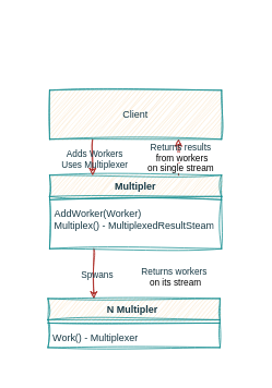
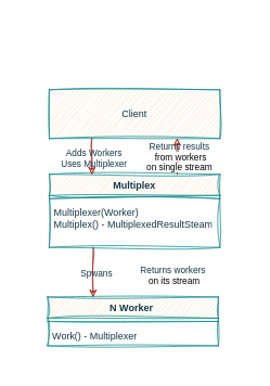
- <mxCell id="6" value="Multipler" style="swimlane;fontStyle=1;align=center;verticalAlign=top;childLayout=stackLayout;horizontal=1;startSize=26;horizontalStack=0;resizeParent=1;resizeParentMax=0;resizeLast=0;collapsible=1;marginBottom=0;whiteSpace=wrap;html=1;labelBackgroundColor=none;fillColor=#FAE5C7;strokeColor=#0F8B8D;fontColor=#143642;sketch=1;curveFitting=1;jiggle=2;" vertex="1" parent="1"><mxGeometry x="60" y="214" width="210" height="90" as="geometry"><mxRectangle x="120" y="150" width="90" height="30" as="alternateBounds" /></mxGeometry></mxCell>
+ <mxCell id="6" value="Multiplex" style="swimlane;fontStyle=1;align=center;verticalAlign=top;childLayout=stackLayout;horizontal=1;startSize=26;horizontalStack=0;resizeParent=1;resizeParentMax=0;resizeLast=0;collapsible=1;marginBottom=0;whiteSpace=wrap;html=1;labelBackgroundColor=none;fillColor=#FAE5C7;strokeColor=#0F8B8D;fontColor=#143642;sketch=1;curveFitting=1;jiggle=2;" vertex="1" parent="1"><mxGeometry x="60" y="214" width="210" height="90" as="geometry"><mxRectangle x="120" y="150" width="90" height="30" as="alternateBounds" /></mxGeometry></mxCell>
- <mxCell id="8" value="AddWorker(Worker)&lt;div&gt;Multiplex() - MultiplexedResultSteam&lt;/div&gt;" style="text;strokeColor=none;fillColor=none;align=left;verticalAlign=top;spacingLeft=4;spacingRight=4;overflow=hidden;rotatable=0;points=[[0,0.5],[1,0.5]];portConstraint=eastwest;whiteSpace=wrap;html=1;labelBackgroundColor=none;fontColor=#143642;sketch=1;curveFitting=1;jiggle=2;" vertex="1" parent="6"><mxGeometry y="34" width="210" height="56" as="geometry" /></mxCell>
+ <mxCell id="8" value="Multiplexer(Worker)&lt;div&gt;Multiplex() - MultiplexedResultSteam&lt;/div&gt;" style="text;strokeColor=none;fillColor=none;align=left;verticalAlign=top;spacingLeft=4;spacingRight=4;overflow=hidden;rotatable=0;points=[[0,0.5],[1,0.5]];portConstraint=eastwest;whiteSpace=wrap;html=1;labelBackgroundColor=none;fontColor=#143642;sketch=1;curveFitting=1;jiggle=2;" vertex="1" parent="6"><mxGeometry y="34" width="210" height="56" as="geometry" /></mxCell>
- <mxCell id="9" value="N Multipler&amp;nbsp;" style="swimlane;fontStyle=1;align=center;verticalAlign=top;childLayout=stackLayout;horizontal=1;startSize=26;horizontalStack=0;resizeParent=1;resizeParentMax=0;resizeLast=0;collapsible=1;marginBottom=0;whiteSpace=wrap;html=1;labelBackgroundColor=none;fillColor=#FAE5C7;strokeColor=#0F8B8D;fontColor=#143642;sketch=1;curveFitting=1;jiggle=2;" vertex="1" parent="1"><mxGeometry x="58" y="365" width="210" height="60" as="geometry" /></mxCell>
+ <mxCell id="9" value="N Worker&amp;nbsp;" style="swimlane;fontStyle=1;align=center;verticalAlign=top;childLayout=stackLayout;horizontal=1;startSize=26;horizontalStack=0;resizeParent=1;resizeParentMax=0;resizeLast=0;collapsible=1;marginBottom=0;whiteSpace=wrap;html=1;labelBackgroundColor=none;fillColor=#FAE5C7;strokeColor=#0F8B8D;fontColor=#143642;sketch=1;curveFitting=1;jiggle=2;" vertex="1" parent="1"><mxGeometry x="58" y="365" width="210" height="60" as="geometry" /></mxCell>
